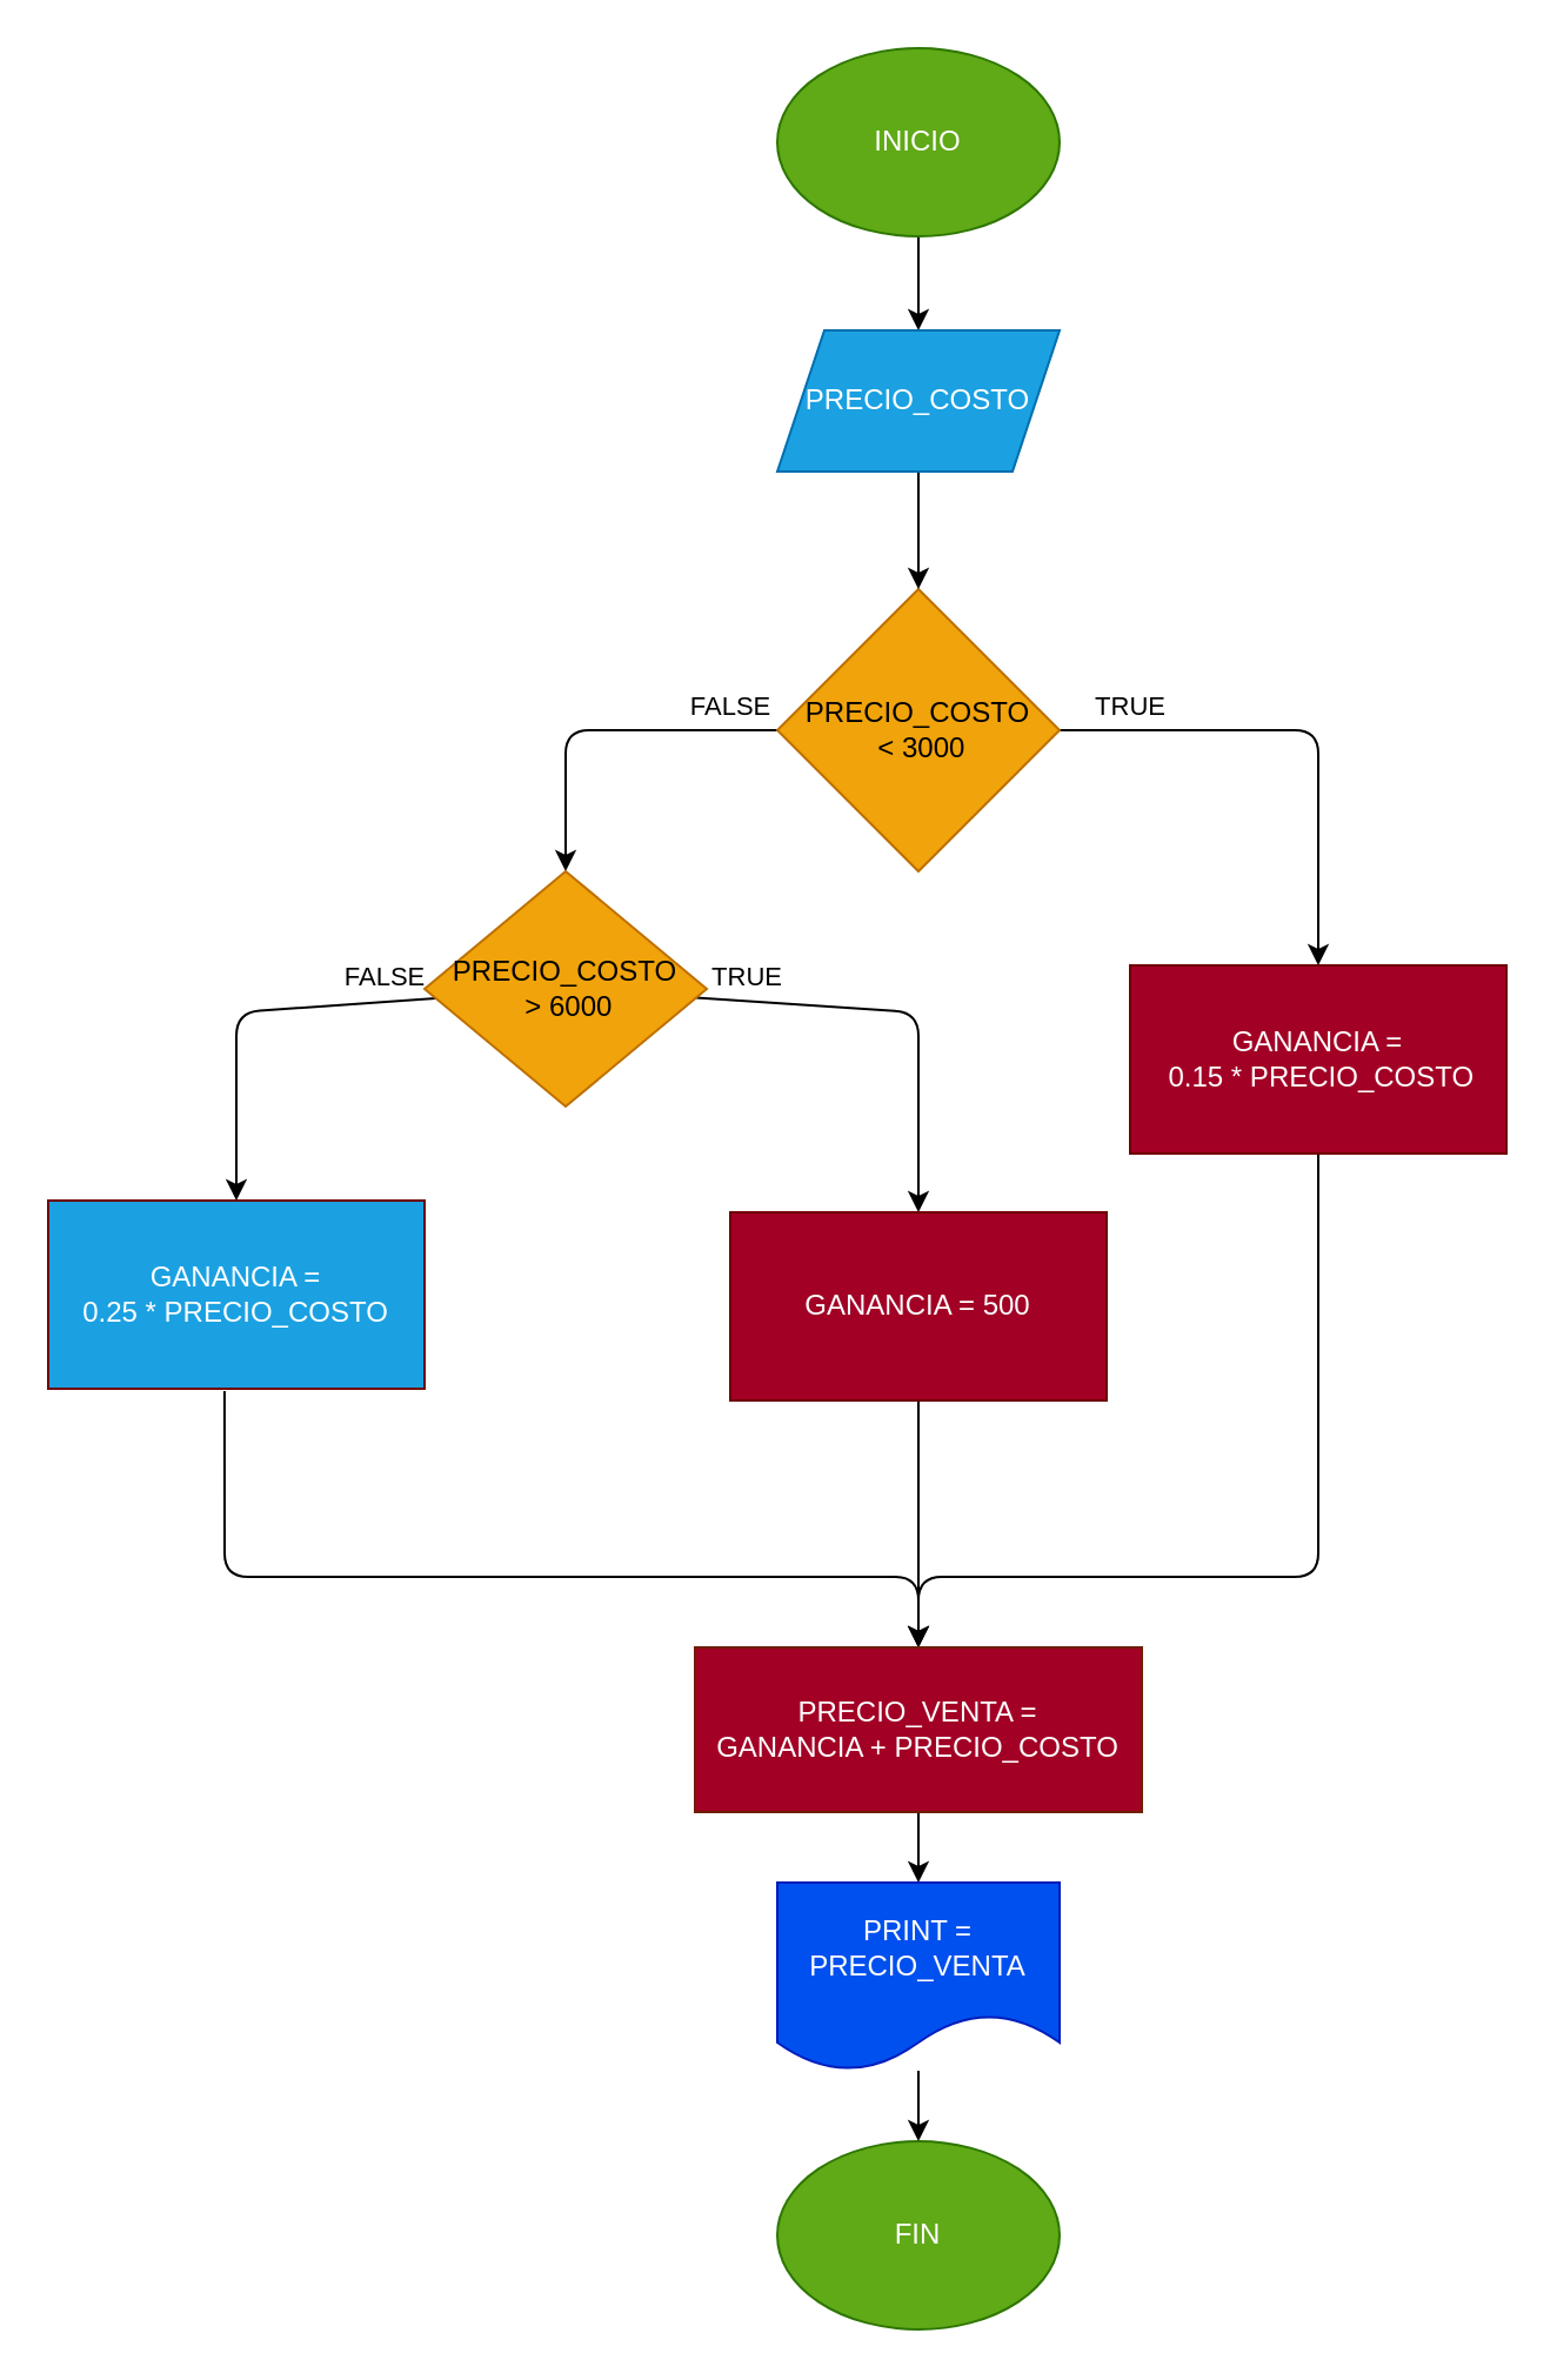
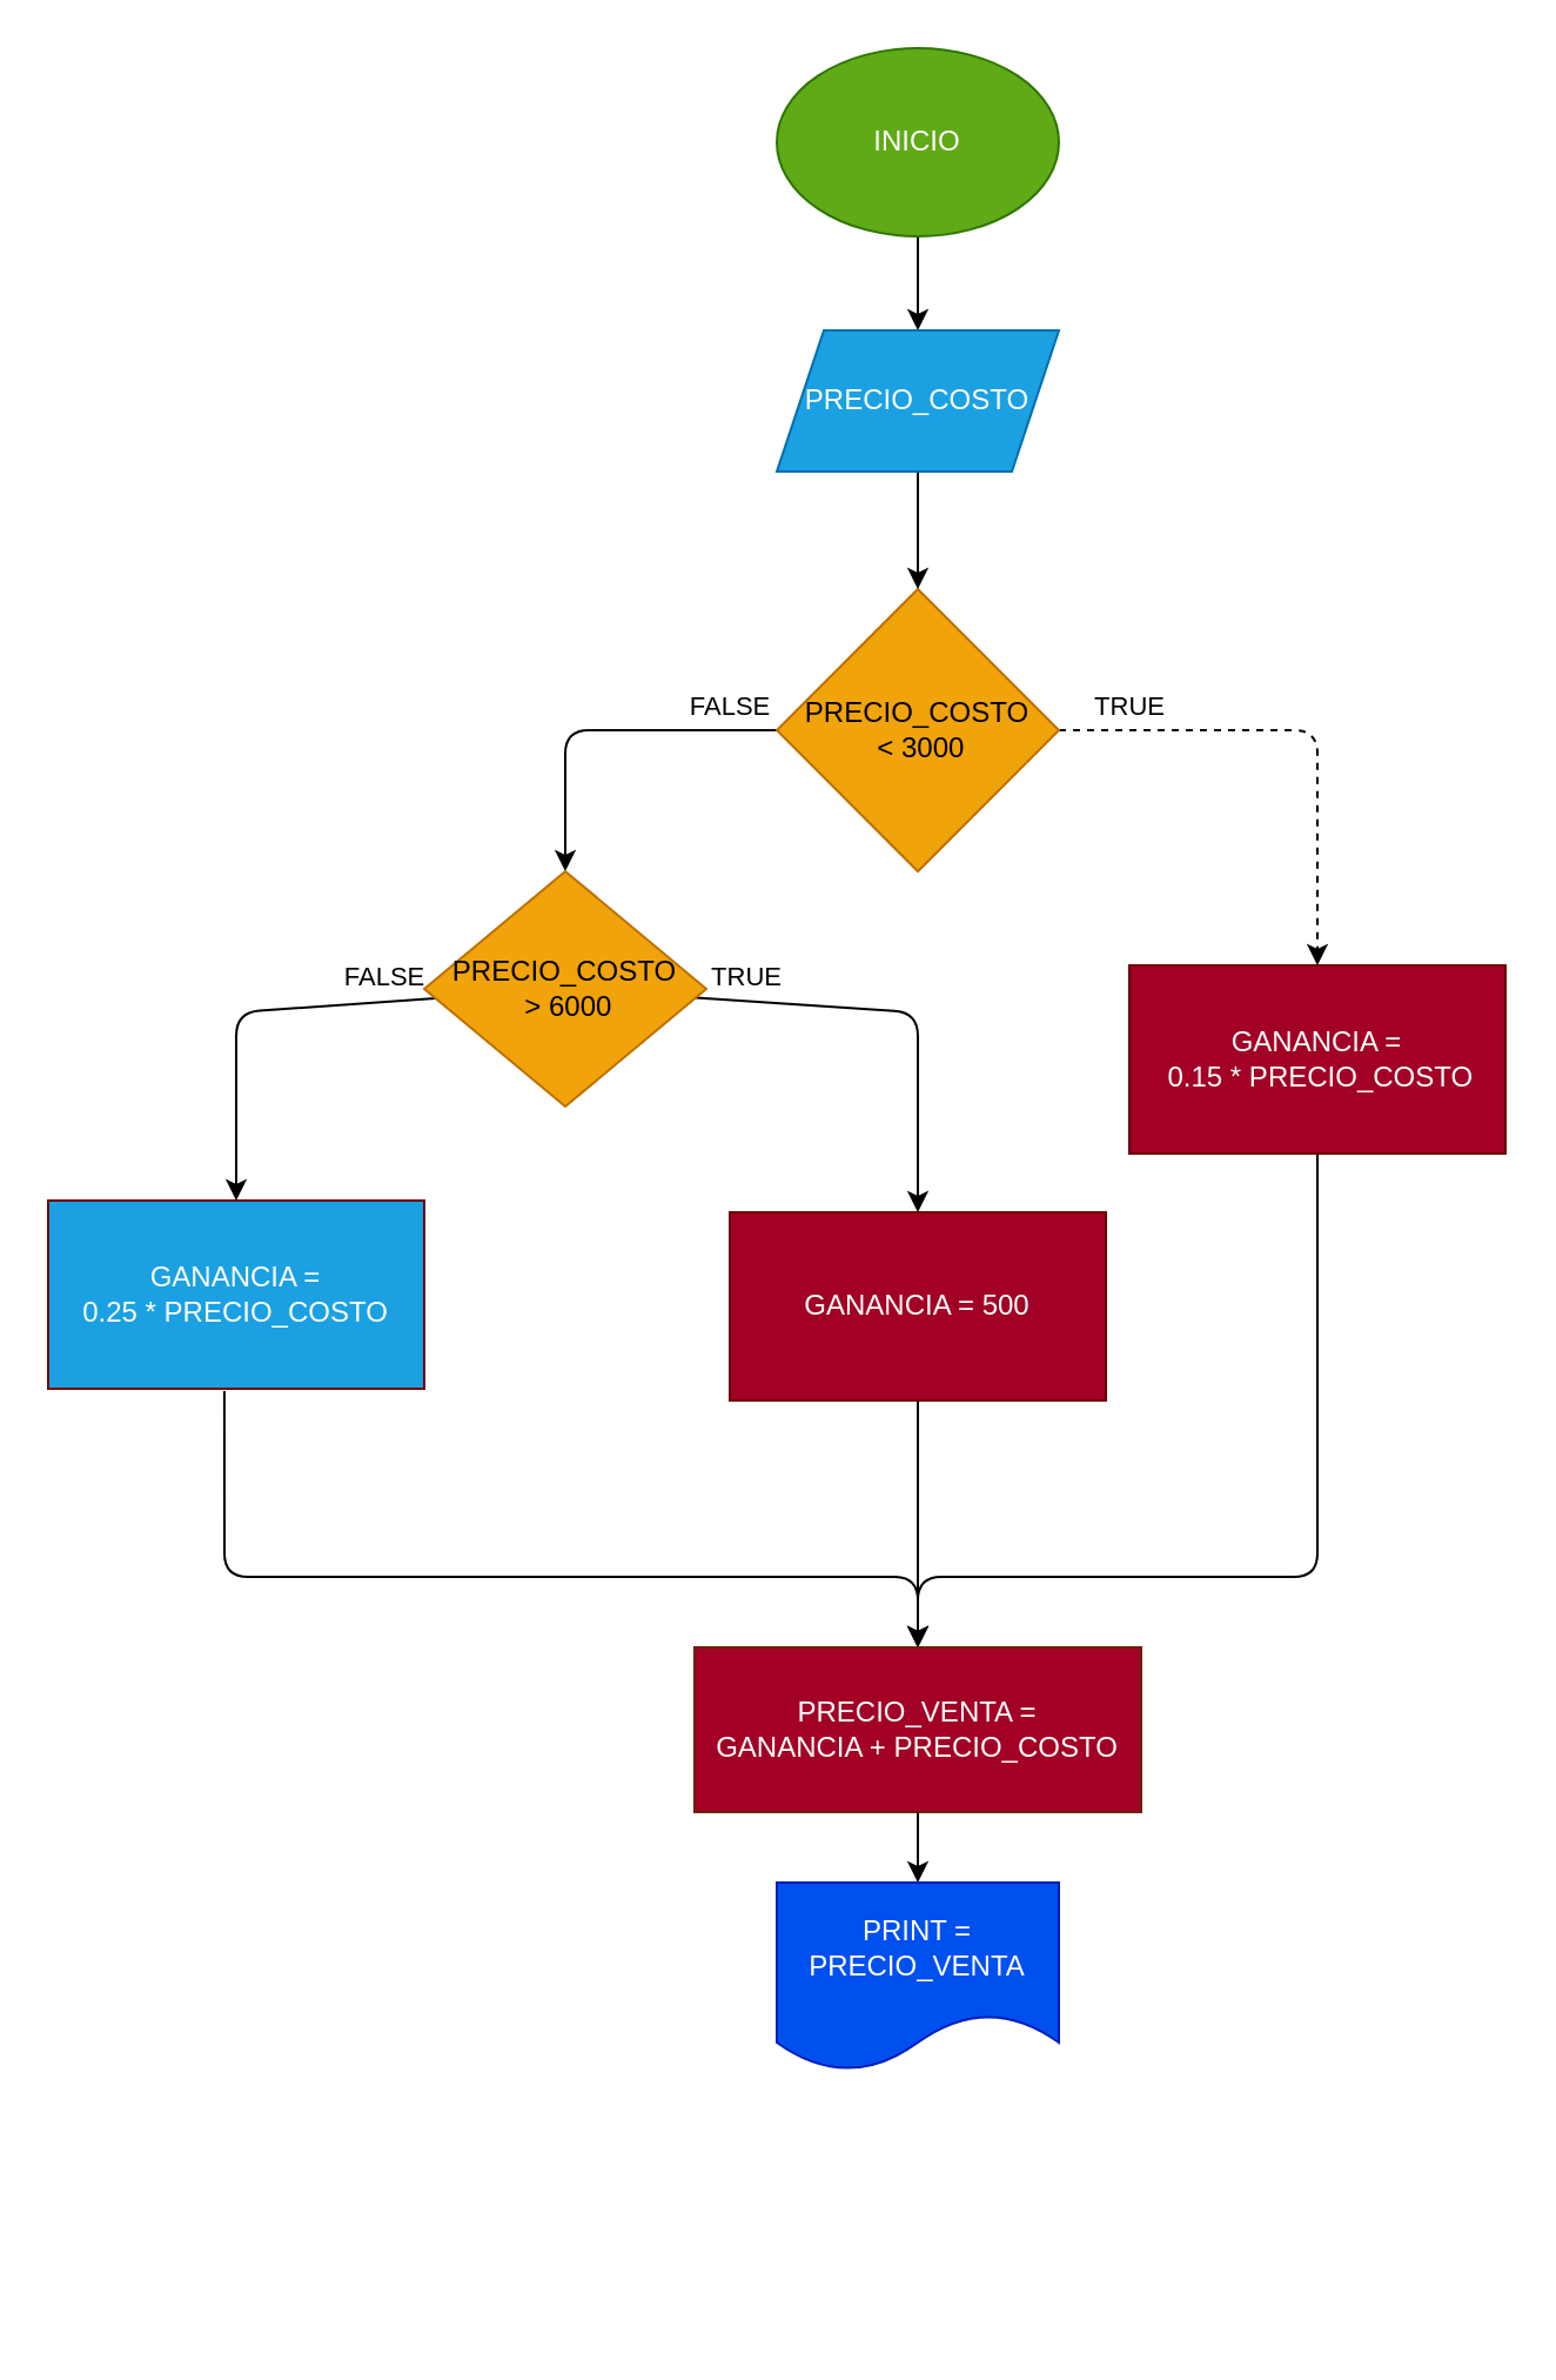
- <mxCell id="3" value="TRUE" style="edgeStyle=none;html=1;" parent="1" source="4" target="15" edge="1"><mxGeometry x="-0.714" y="10" relative="1" as="geometry"><Array as="points"><mxPoint x="560" y="310" /></Array><mxPoint as="offset" /></mxGeometry></mxCell>
+ <mxCell id="3" value="TRUE" style="edgeStyle=none;html=1;dashed=1;" parent="1" source="4" target="15" edge="1"><mxGeometry x="-0.714" y="10" relative="1" as="geometry"><Array as="points"><mxPoint x="560" y="310" /></Array><mxPoint as="offset" /></mxGeometry></mxCell>
- <mxCell id="20" value="" style="edgeStyle=none;html=1;" parent="1" source="21" target="22" edge="1"><mxGeometry relative="1" as="geometry" /></mxCell>
- <mxCell id="22" value="FIN" style="ellipse;whiteSpace=wrap;html=1;fillColor=#60a917;fontColor=#ffffff;strokeColor=#2D7600;" parent="1" vertex="1"><mxGeometry x="330" y="910" width="120" height="80" as="geometry" /></mxCell>
